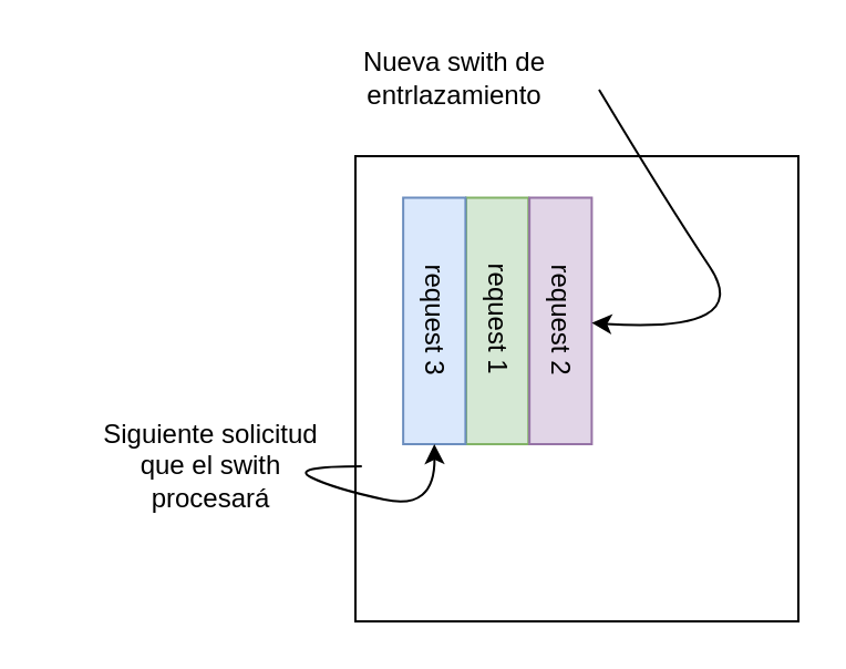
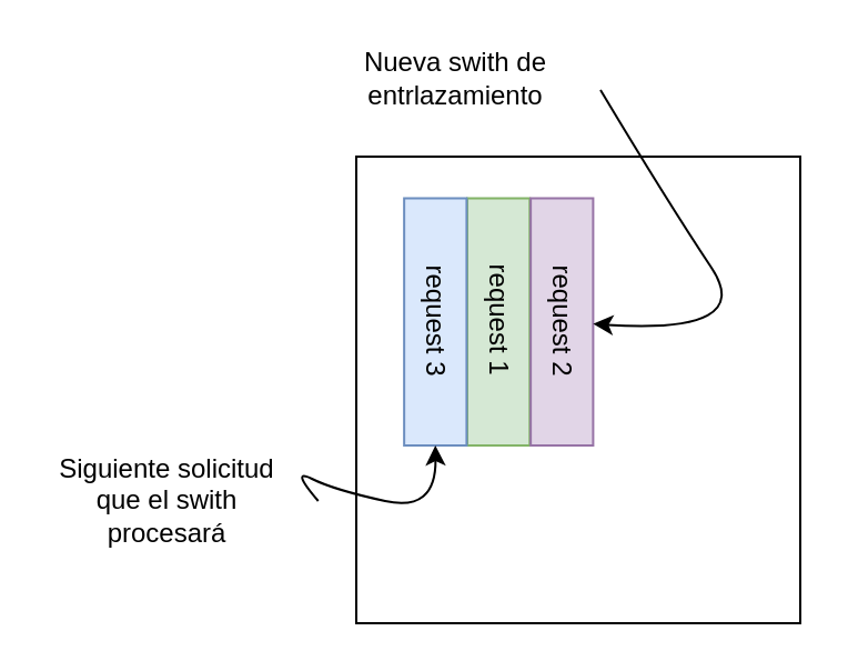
- <mxCell id="8" value="Siguiente solicitud que el swith procesará" style="text;html=1;align=center;verticalAlign=middle;whiteSpace=wrap;rounded=0;" vertex="1" parent="1"><mxGeometry x="40" y="195" width="110" height="30" as="geometry" /></mxCell>
+ <mxCell id="8" value="Siguiente solicitud que el swith procesará" style="text;html=1;align=center;verticalAlign=middle;whiteSpace=wrap;rounded=0;" vertex="1" parent="1"><mxGeometry x="20" y="210" width="110" height="30" as="geometry" /></mxCell>
